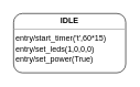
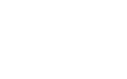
- <mxCell id="2" value="&lt;p style=&quot;text-align: center ; margin: 4px 0px 0px&quot;&gt;&lt;b&gt;IDLE&lt;/b&gt;&lt;/p&gt;&lt;hr size=&quot;1&quot;&gt;&lt;div style=&quot;height: 2px&quot;&gt;&lt;span style=&quot;font-size: 12px&quot;&gt;&amp;nbsp;entry/start_timer('t',60*15)&lt;/span&gt;&lt;br&gt;&lt;/div&gt;&lt;div style=&quot;height: 2px&quot;&gt;&lt;br&gt;&lt;/div&gt;&lt;div style=&quot;height: 2px&quot;&gt;&lt;br&gt;&lt;/div&gt;&lt;div style=&quot;height: 2px&quot;&gt;&lt;br&gt;&lt;/div&gt;&lt;div style=&quot;height: 2px&quot;&gt;&lt;br&gt;&lt;/div&gt;&lt;div style=&quot;height: 2px&quot;&gt;&lt;br&gt;&lt;/div&gt;&lt;div style=&quot;height: 2px&quot;&gt;&lt;br&gt;&lt;/div&gt;&lt;div style=&quot;height: 2px&quot;&gt;&amp;nbsp;&lt;/div&gt;&lt;div style=&quot;height: 2px&quot;&gt;&amp;nbsp;entry/set_leds(1,0,0,0)&lt;/div&gt;&lt;div style=&quot;height: 2px&quot;&gt;&lt;br&gt;&lt;/div&gt;&lt;div style=&quot;height: 2px&quot;&gt;&lt;br&gt;&lt;/div&gt;&lt;div style=&quot;height: 2px&quot;&gt;&lt;br&gt;&lt;/div&gt;&lt;div style=&quot;height: 2px&quot;&gt;&lt;br&gt;&lt;/div&gt;&lt;div style=&quot;height: 2px&quot;&gt;&lt;br&gt;&lt;/div&gt;&lt;div style=&quot;height: 2px&quot;&gt;&lt;br&gt;&lt;/div&gt;&lt;div style=&quot;height: 2px&quot;&gt;&lt;br&gt;&lt;/div&gt;&amp;nbsp;entry/set_power(True)&amp;nbsp;" style="verticalAlign=top;align=left;overflow=fill;fontSize=12;fontFamily=Helvetica;html=1;rounded=1;" vertex="1" parent="1"><mxGeometry x="20" y="20" width="170" height="90" as="geometry" /></mxCell>
